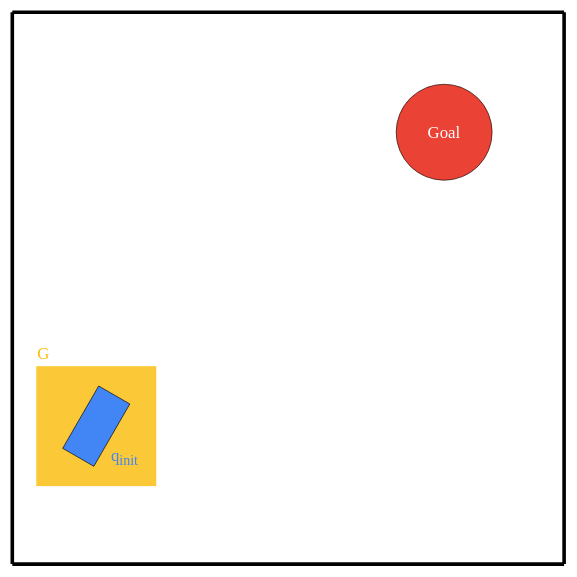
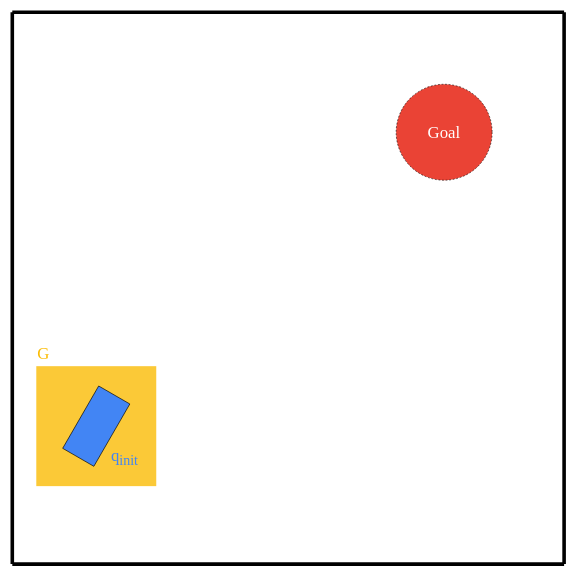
- <mxCell id="4" value="&lt;font style=&quot;font-size: 28px&quot; color=&quot;#ffffff&quot;&gt;Goal&lt;/font&gt;" style="ellipse;whiteSpace=wrap;html=1;aspect=fixed;strokeColor=#000000;fillColor=#EA4335;fontFamily=Computer Modern;FType=g;" vertex="1" parent="1"><mxGeometry x="660" y="140" width="160" height="160" as="geometry" /></mxCell>
+ <mxCell id="4" value="&lt;font style=&quot;font-size: 28px&quot; color=&quot;#ffffff&quot;&gt;Goal&lt;/font&gt;" style="ellipse;whiteSpace=wrap;html=1;aspect=fixed;strokeColor=#000000;fillColor=#EA4335;fontFamily=Computer Modern;FType=g;dashed=1;" vertex="1" parent="1"><mxGeometry x="660" y="140" width="160" height="160" as="geometry" /></mxCell>
